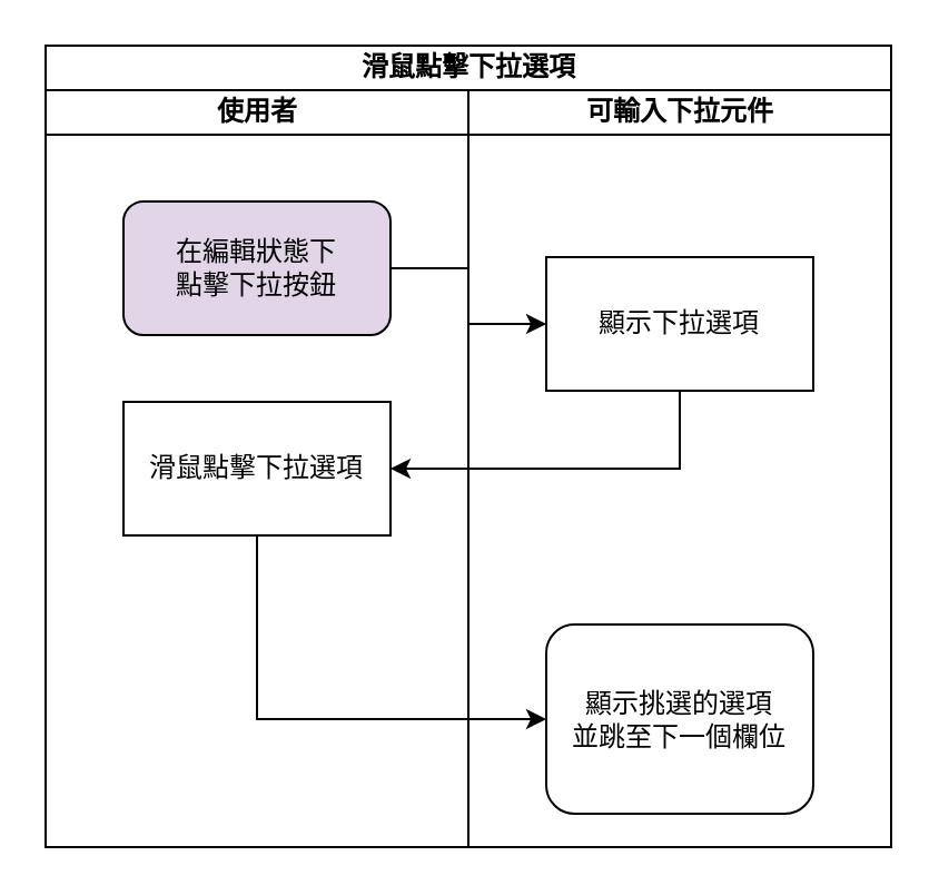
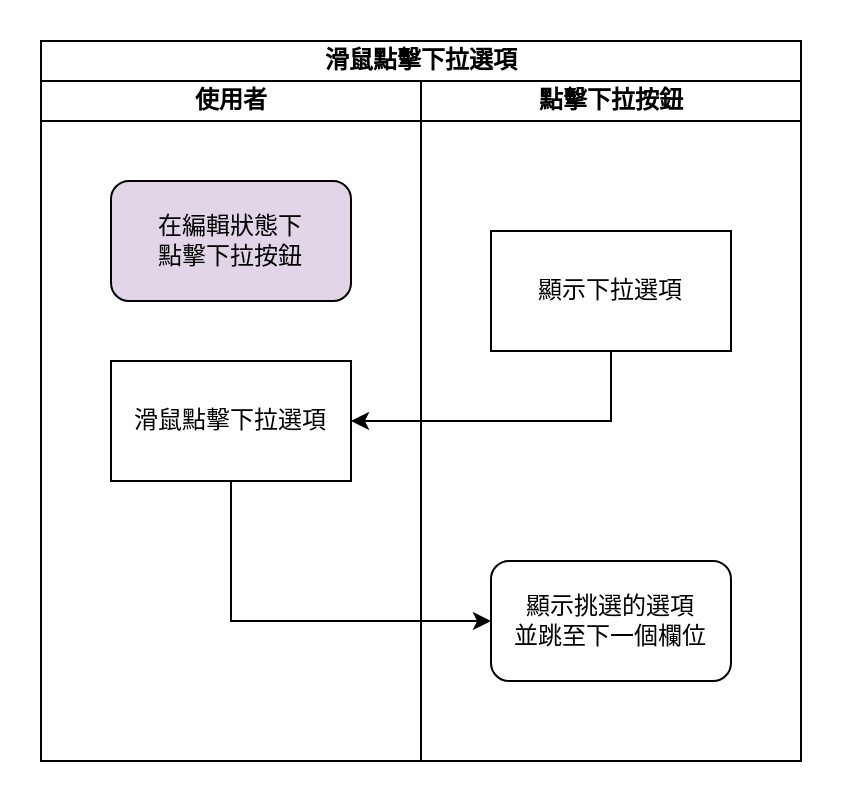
- <mxCell id="6" value="可輸入下拉元件" style="swimlane;html=1;startSize=20;" vertex="1" parent="2"><mxGeometry x="190" y="20" width="190" height="340" as="geometry" /></mxCell>
+ <mxCell id="6" value="點擊下拉按鈕" style="swimlane;html=1;startSize=20;" vertex="1" parent="2"><mxGeometry x="190" y="20" width="190" height="340" as="geometry" /></mxCell>
- <mxCell id="9" style="edgeStyle=orthogonalEdgeStyle;rounded=0;orthogonalLoop=1;jettySize=auto;html=1;" edge="1" parent="2" source="5" target="7"><mxGeometry relative="1" as="geometry" /></mxCell>
- <mxCell id="8" value="顯示挑選的選項&lt;br&gt;並跳至下一個欄位" style="rounded=1;whiteSpace=wrap;html=1;" vertex="1" parent="6"><mxGeometry x="35" y="240" width="120" height="85" as="geometry" /></mxCell>
+ <mxCell id="8" value="顯示挑選的選項&lt;br&gt;並跳至下一個欄位" style="rounded=1;whiteSpace=wrap;html=1;" vertex="1" parent="6"><mxGeometry x="35" y="240" width="120" height="60" as="geometry" /></mxCell>
